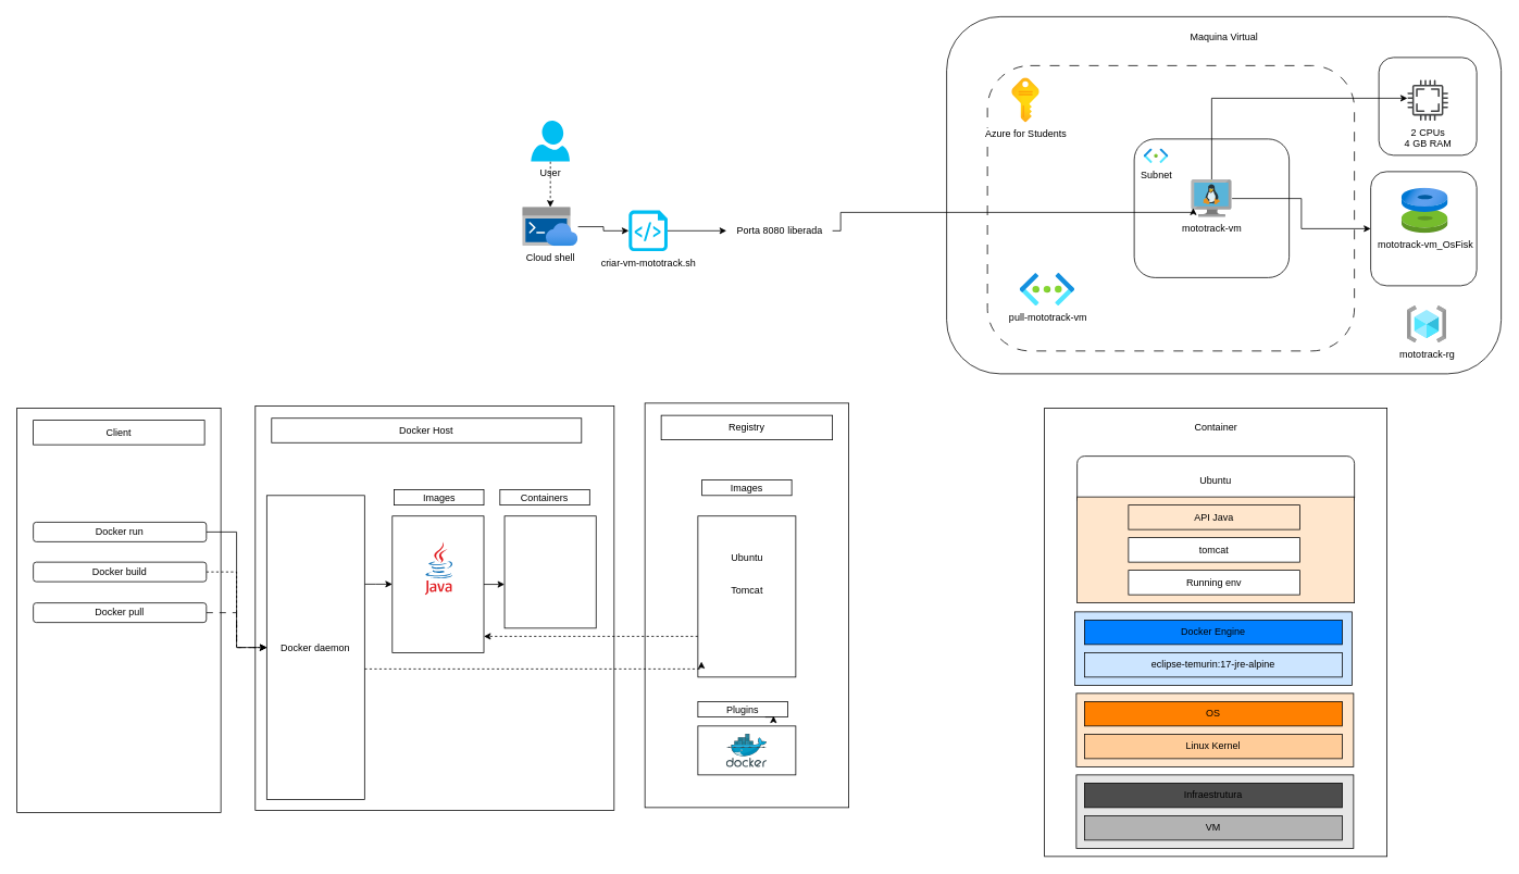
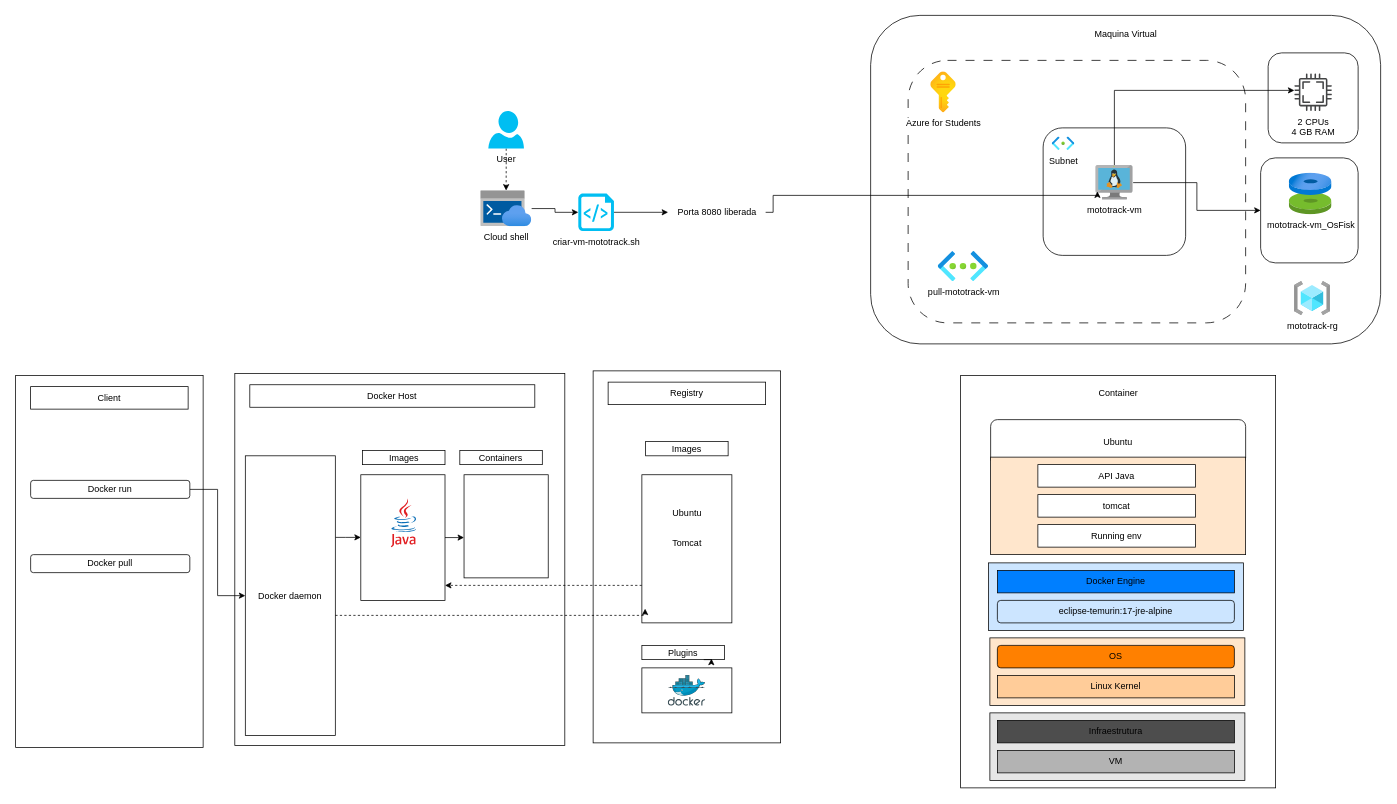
- <mxCell id="19" value="API Java" style="rounded=0;whiteSpace=wrap;html=1;fillColor=#ffe6cc;" vertex="1" parent="1"><mxGeometry x="1383" y="619" width="210" height="30" as="geometry" /></mxCell>
+ <mxCell id="19" value="API Java" style="rounded=0;whiteSpace=wrap;html=1;" vertex="1" parent="1"><mxGeometry x="1383" y="619" width="210" height="30" as="geometry" /></mxCell>
- <mxCell id="49" value="Docker build" style="rounded=1;whiteSpace=wrap;html=1;" vertex="1" parent="1"><mxGeometry x="40" y="689" width="212.25" height="24" as="geometry" /></mxCell>
- <mxCell id="48" style="edgeStyle=orthogonalEdgeStyle;rounded=0;orthogonalLoop=1;jettySize=auto;html=1;dashed=1;" edge="1" parent="1" source="49" target="59"><mxGeometry relative="1" as="geometry" /></mxCell>
- <mxCell id="50" style="edgeStyle=orthogonalEdgeStyle;rounded=0;orthogonalLoop=1;jettySize=auto;html=1;dashed=1;dashPattern=8 8;" edge="1" parent="1" source="51" target="59"><mxGeometry relative="1" as="geometry" /></mxCell>
- <mxCell id="20" value="eclipse-temurin:17-jre-alpine" style="rounded=0;whiteSpace=wrap;html=1;fillColor=#CCE5FF;" vertex="1" parent="1"><mxGeometry x="1329" y="800" width="316" height="30" as="geometry" /></mxCell>
+ <mxCell id="20" value="eclipse-temurin:17-jre-alpine" style="whiteSpace=wrap;html=1;fillColor=#CCE5FF;rounded=1;" vertex="1" parent="1"><mxGeometry x="1329" y="800" width="316" height="30" as="geometry" /></mxCell>
- <mxCell id="16" value="OS" style="rounded=0;whiteSpace=wrap;html=1;fillColor=#FF8000;" vertex="1" parent="1"><mxGeometry x="1329" y="860" width="316" height="30" as="geometry" /></mxCell>
+ <mxCell id="16" value="OS" style="whiteSpace=wrap;html=1;fillColor=#FF8000;rounded=1;" vertex="1" parent="1"><mxGeometry x="1329" y="860" width="316" height="30" as="geometry" /></mxCell>
